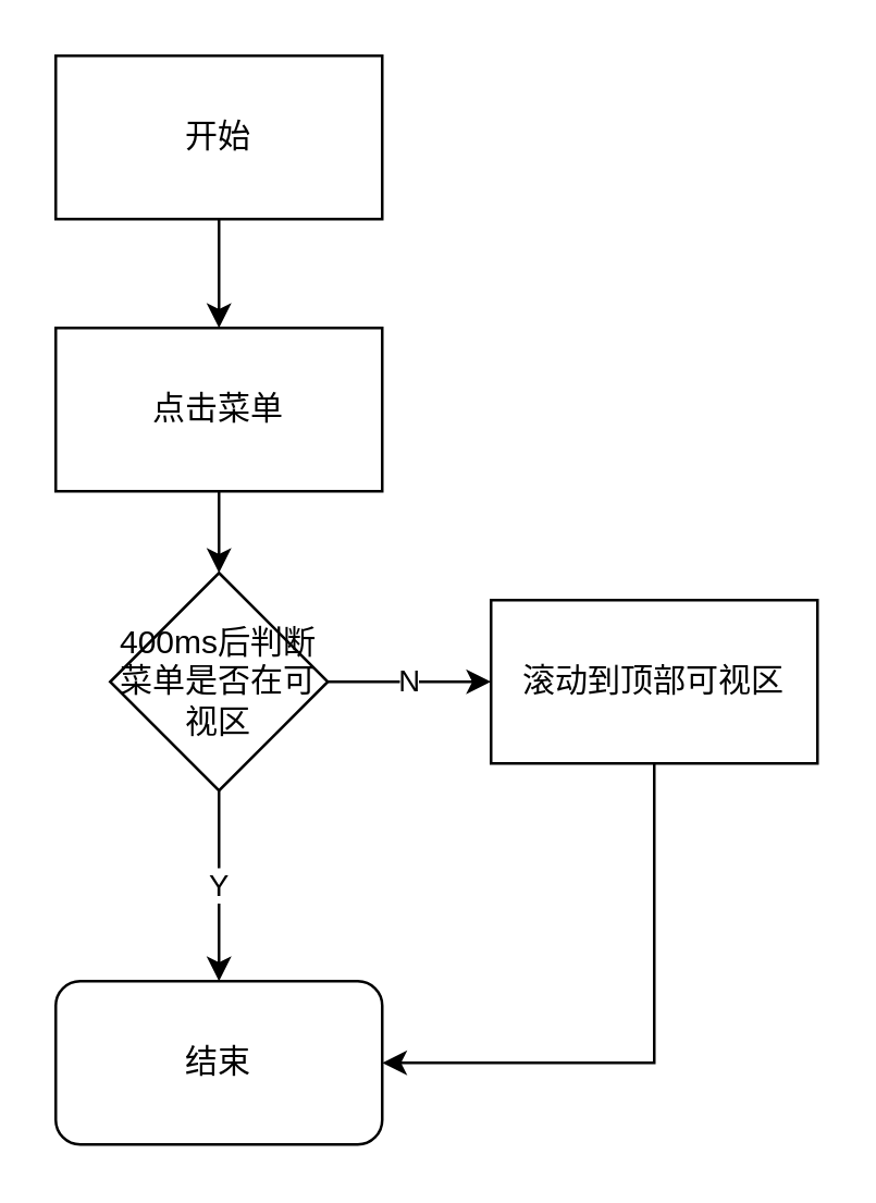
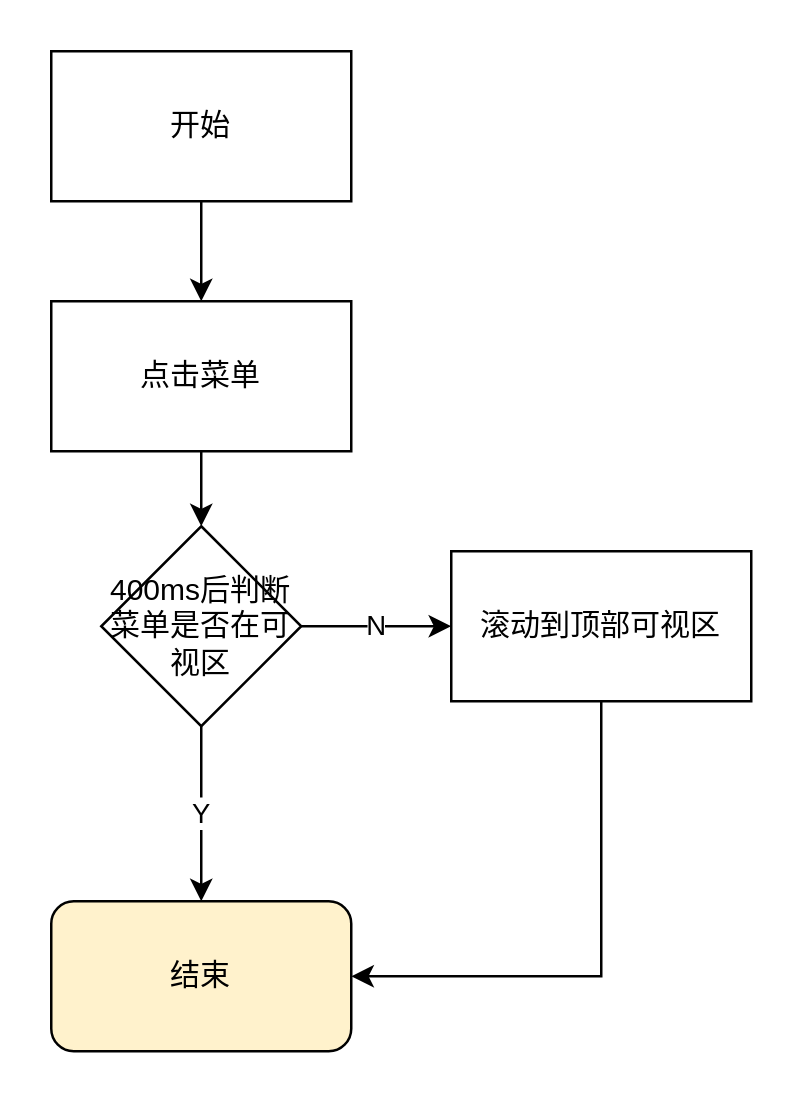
- <mxCell id="11" value="结束" style="rounded=1;whiteSpace=wrap;html=1;" vertex="1" parent="1"><mxGeometry x="20" y="360" width="120" height="60" as="geometry" /></mxCell>
+ <mxCell id="11" value="结束" style="rounded=1;whiteSpace=wrap;html=1;fillColor=#fff2cc;" vertex="1" parent="1"><mxGeometry x="20" y="360" width="120" height="60" as="geometry" /></mxCell>
